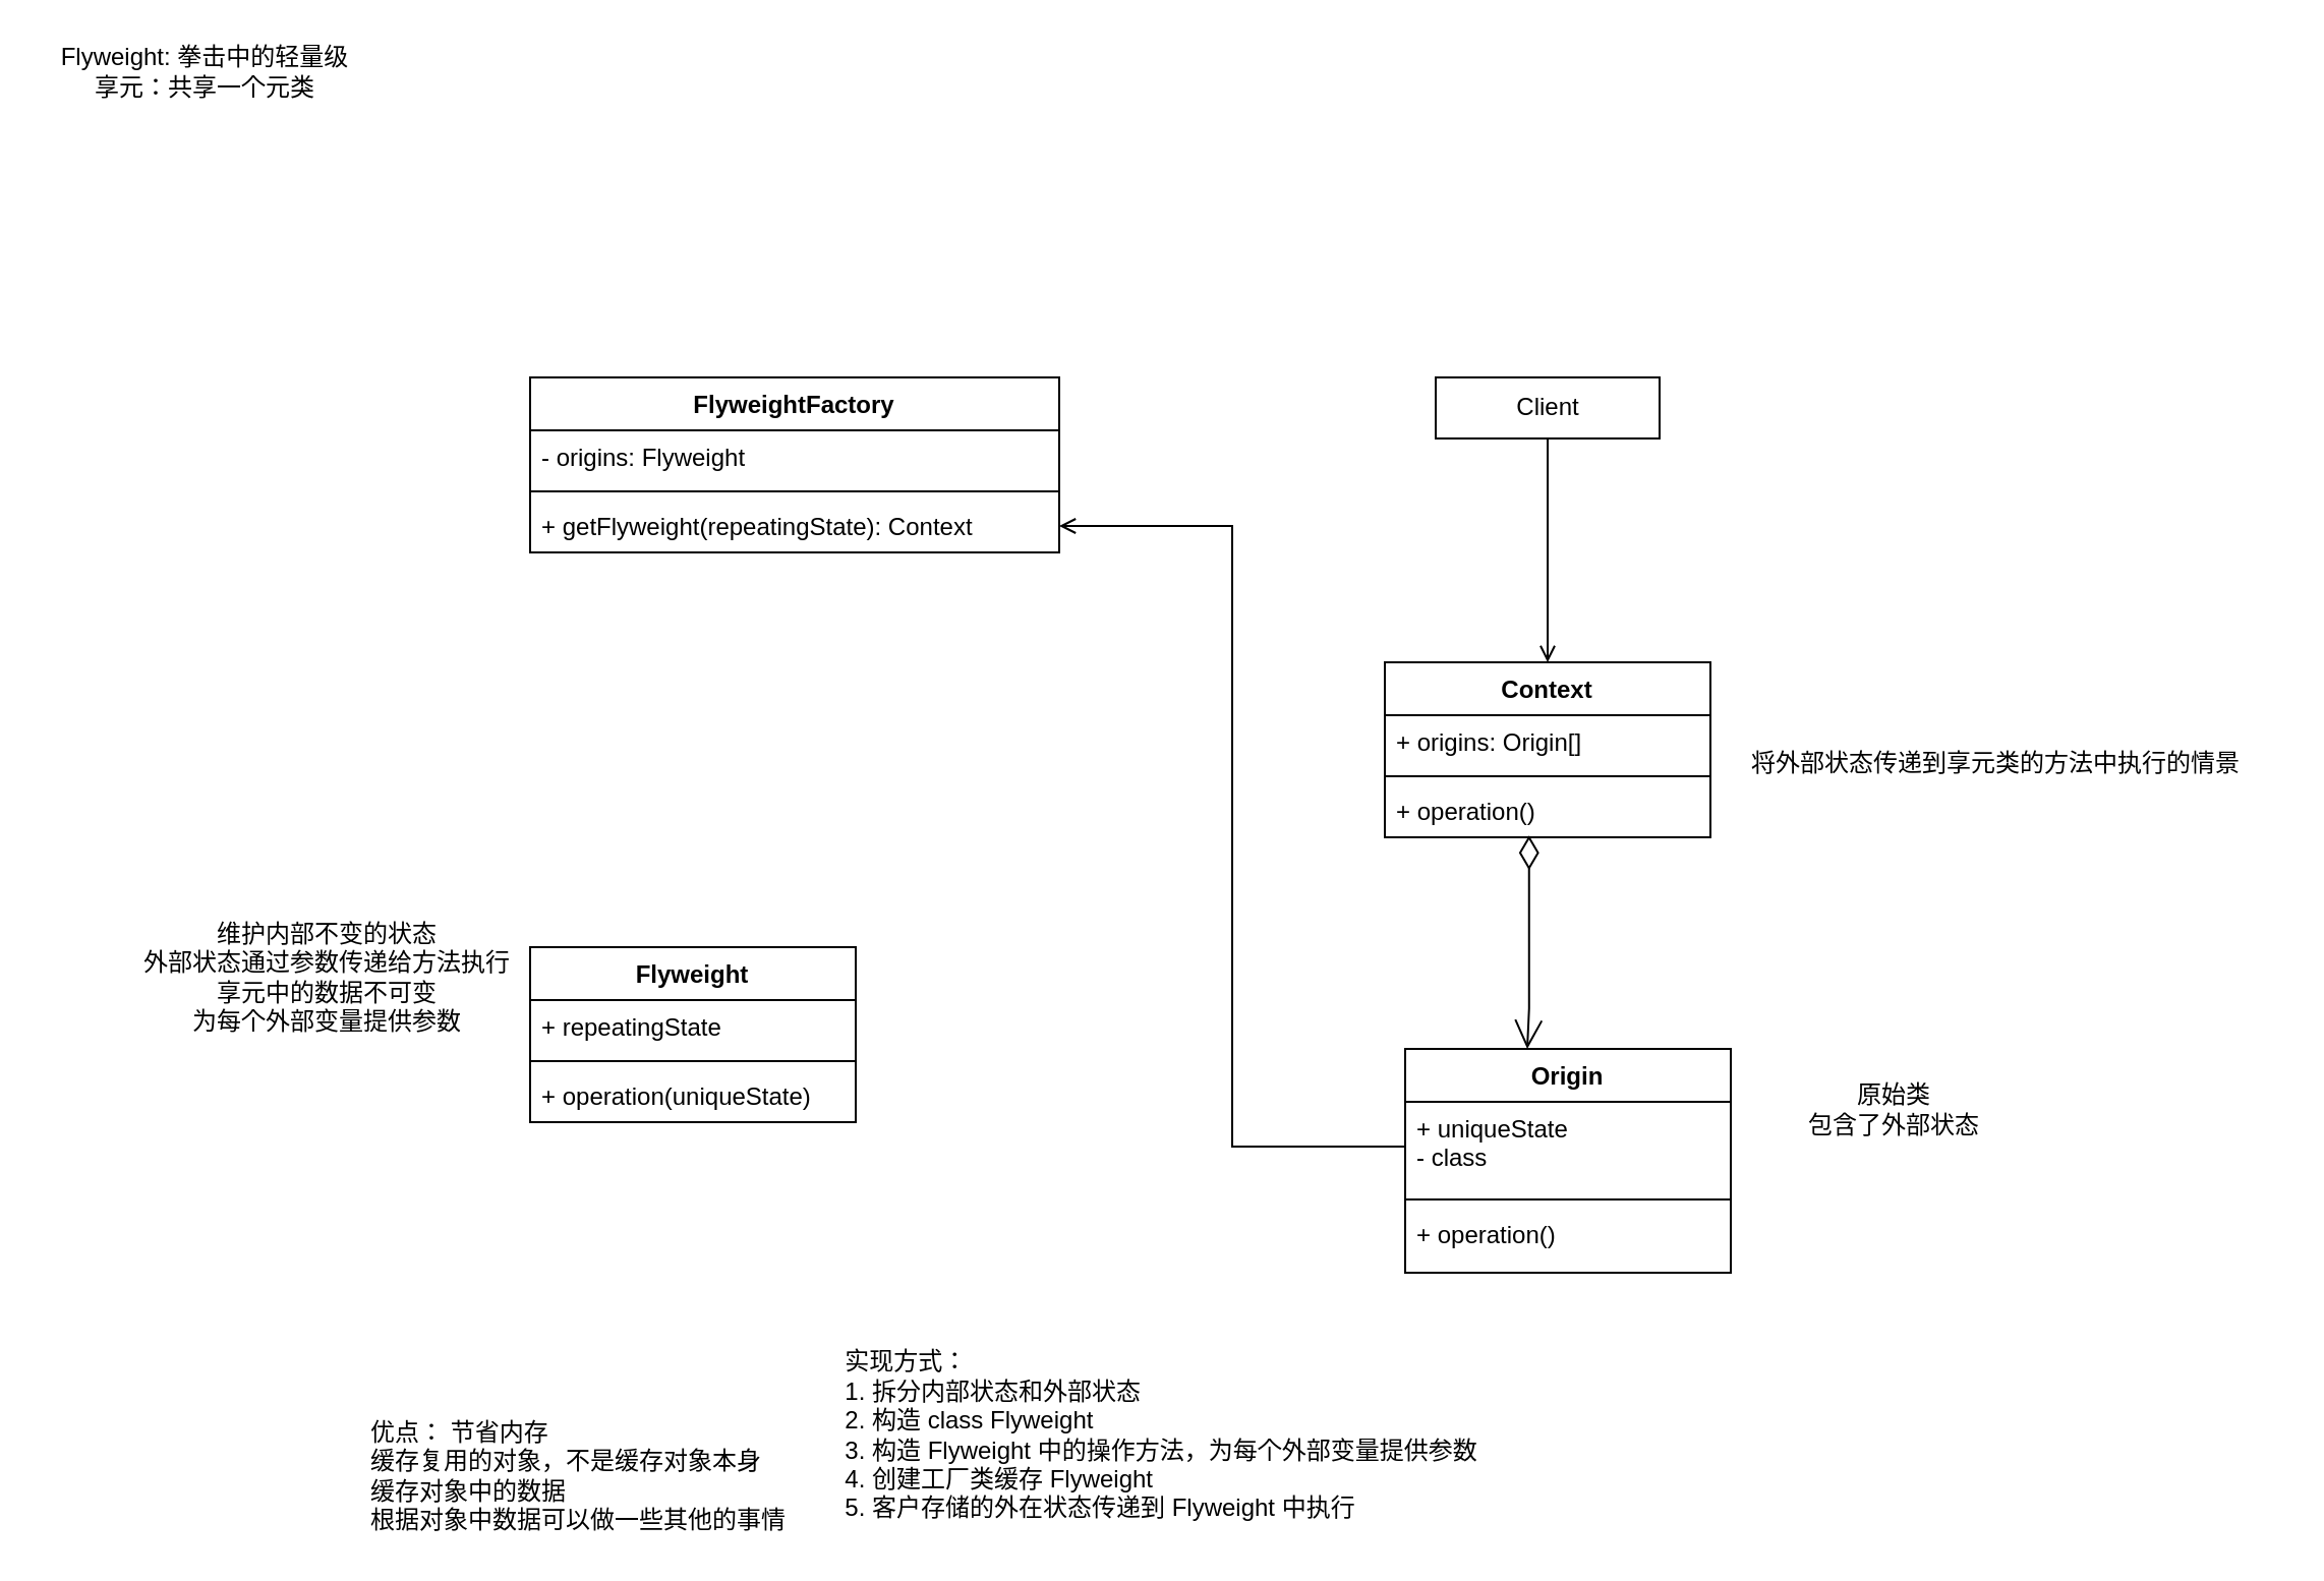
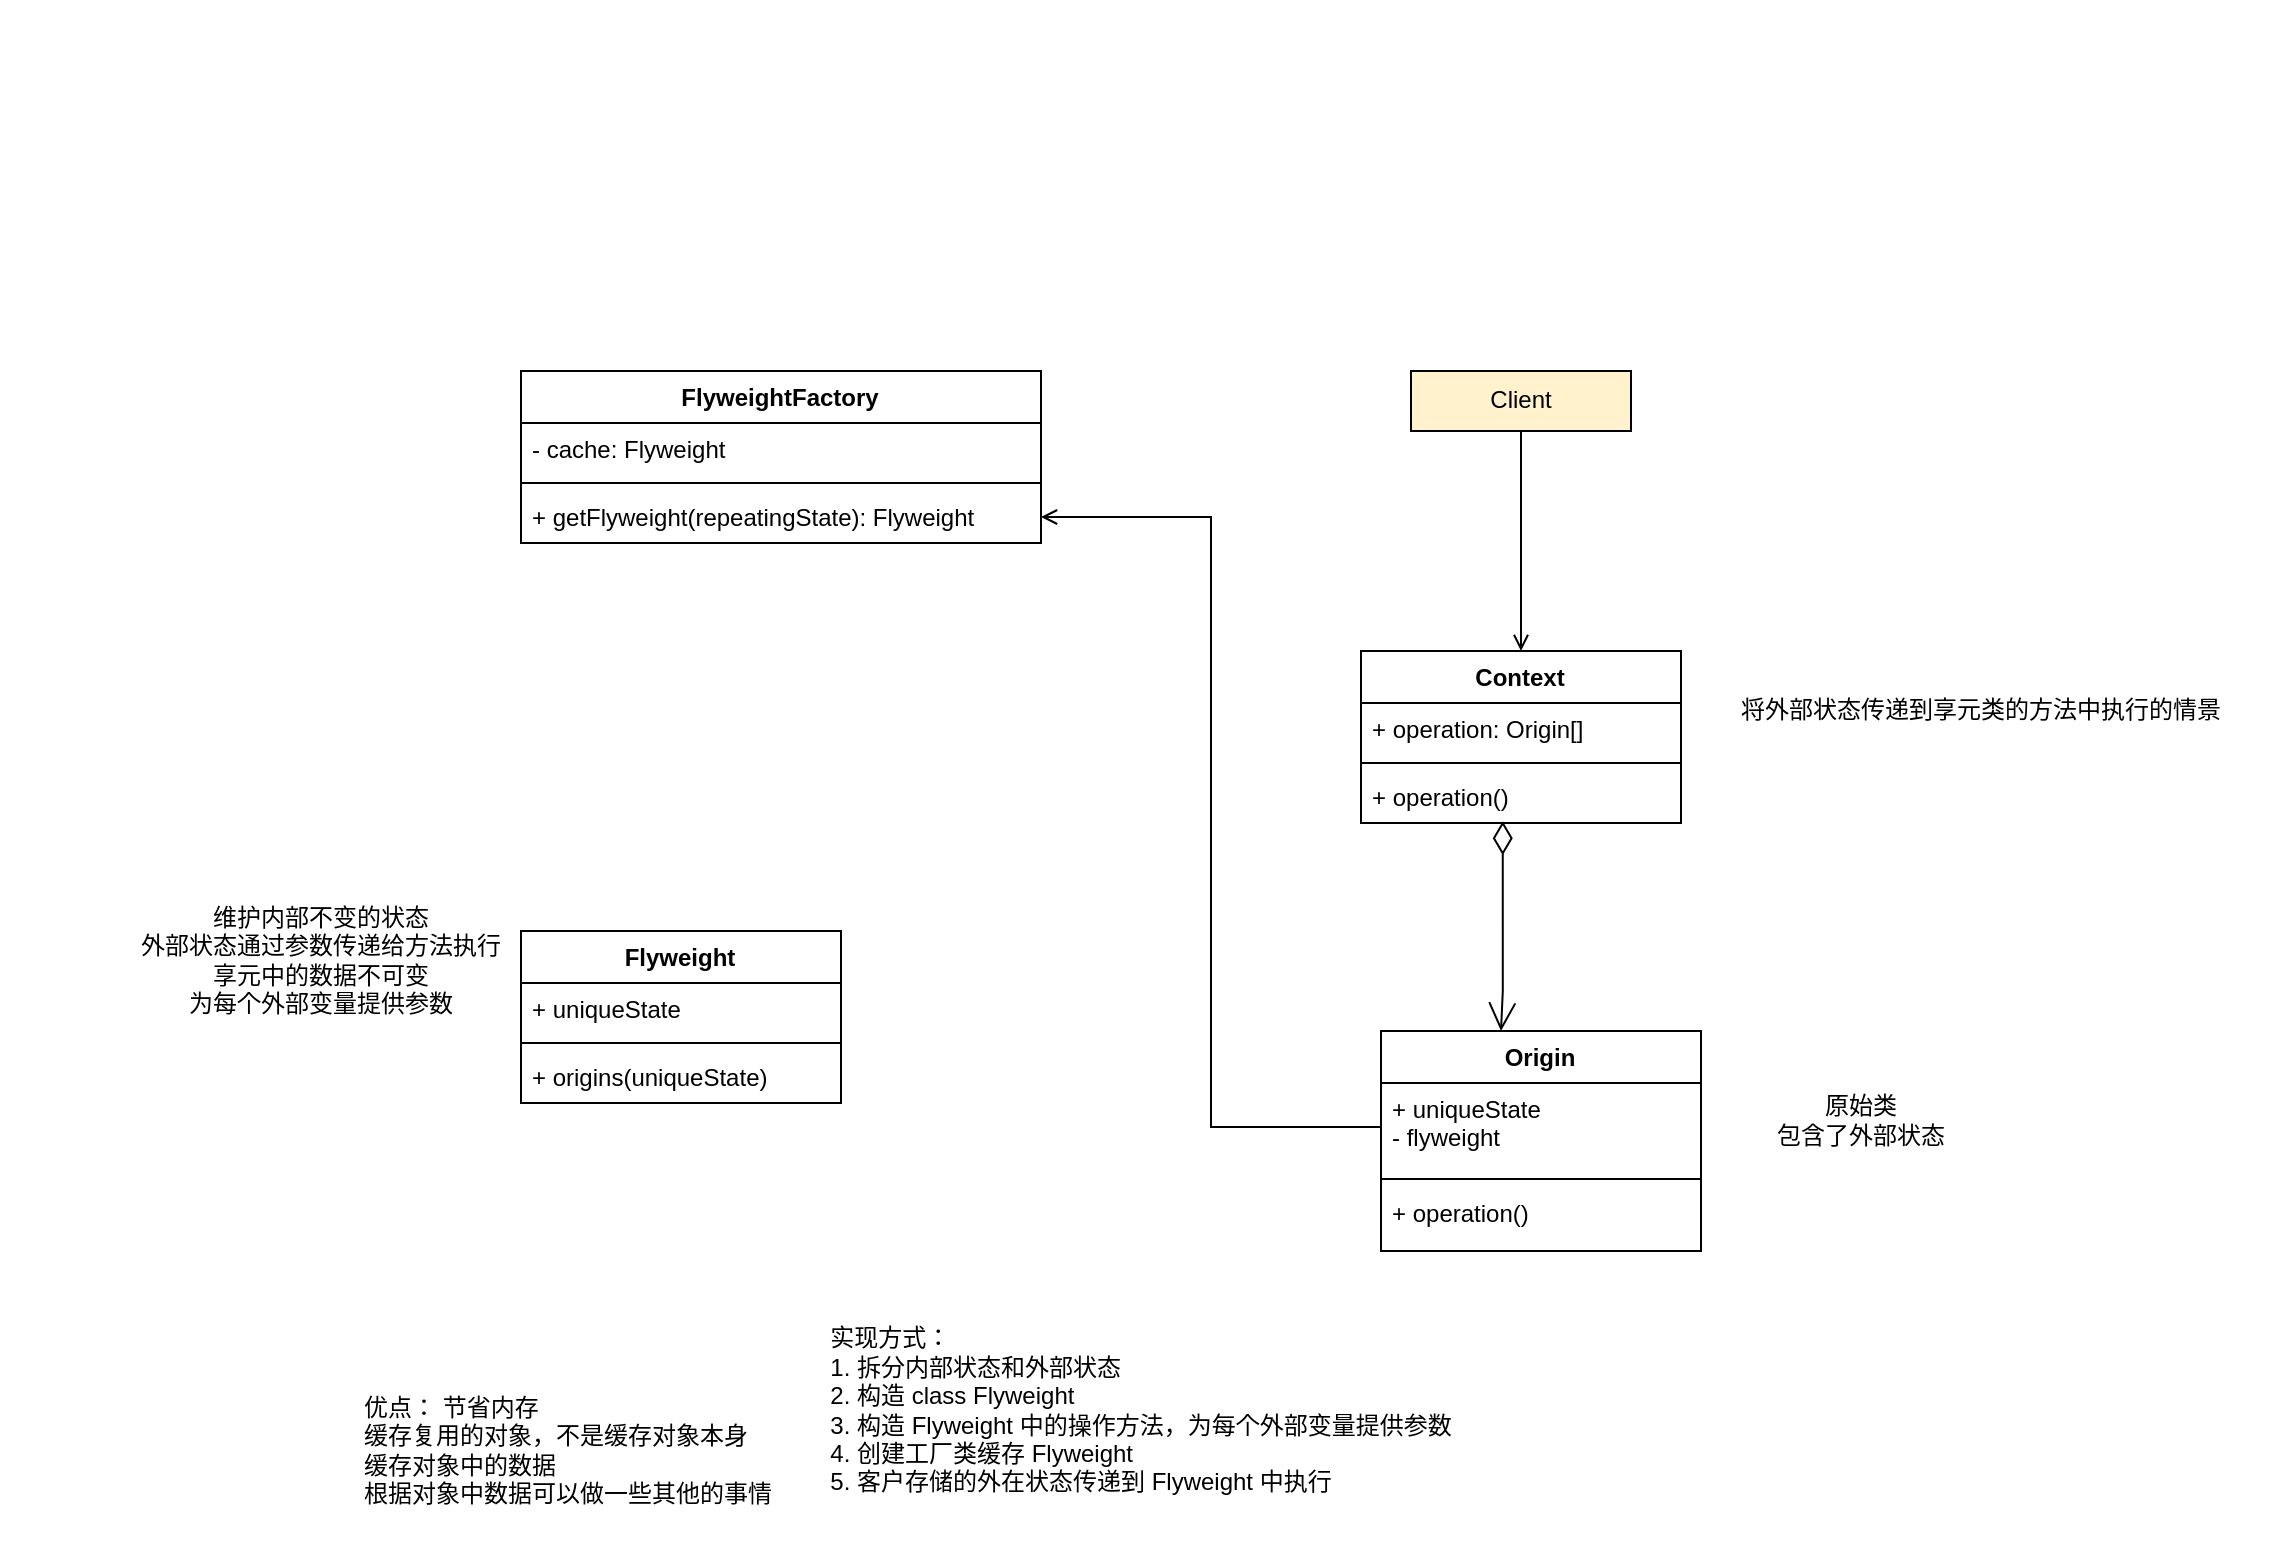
- <mxCell id="23" value="Flyweight: 拳击中的轻量级&lt;br&gt;享元：共享一个元类" style="text;html=1;align=center;verticalAlign=middle;resizable=0;points=[];autosize=1;strokeColor=none;fillColor=none;" vertex="1" parent="1"><mxGeometry x="20" y="20" width="160" height="30" as="geometry" /></mxCell>
- <mxCell id="12" value="Client" style="html=1;" vertex="1" parent="1"><mxGeometry x="705" y="185" width="110" height="30" as="geometry" /></mxCell>
+ <mxCell id="12" value="Client" style="html=1;fillColor=#fff2cc;" vertex="1" parent="1"><mxGeometry x="705" y="185" width="110" height="30" as="geometry" /></mxCell>
- <mxCell id="4" value="- origins: Flyweight" style="text;strokeColor=none;fillColor=none;align=left;verticalAlign=top;spacingLeft=4;spacingRight=4;overflow=hidden;rotatable=0;points=[[0,0.5],[1,0.5]];portConstraint=eastwest;" vertex="1" parent="3"><mxGeometry y="26" width="260" height="26" as="geometry" /></mxCell>
+ <mxCell id="4" value="- cache: Flyweight" style="text;strokeColor=none;fillColor=none;align=left;verticalAlign=top;spacingLeft=4;spacingRight=4;overflow=hidden;rotatable=0;points=[[0,0.5],[1,0.5]];portConstraint=eastwest;" vertex="1" parent="3"><mxGeometry y="26" width="260" height="26" as="geometry" /></mxCell>
- <mxCell id="6" value="+ getFlyweight(repeatingState): Context" style="text;strokeColor=none;fillColor=none;align=left;verticalAlign=top;spacingLeft=4;spacingRight=4;overflow=hidden;rotatable=0;points=[[0,0.5],[1,0.5]];portConstraint=eastwest;" vertex="1" parent="3"><mxGeometry y="60" width="260" height="26" as="geometry" /></mxCell>
+ <mxCell id="6" value="+ getFlyweight(repeatingState): Flyweight" style="text;strokeColor=none;fillColor=none;align=left;verticalAlign=top;spacingLeft=4;spacingRight=4;overflow=hidden;rotatable=0;points=[[0,0.5],[1,0.5]];portConstraint=eastwest;" vertex="1" parent="3"><mxGeometry y="60" width="260" height="26" as="geometry" /></mxCell>
- <mxCell id="14" value="+ origins: Origin[]" style="text;strokeColor=none;fillColor=none;align=left;verticalAlign=top;spacingLeft=4;spacingRight=4;overflow=hidden;rotatable=0;points=[[0,0.5],[1,0.5]];portConstraint=eastwest;" vertex="1" parent="13"><mxGeometry y="26" width="160" height="26" as="geometry" /></mxCell>
+ <mxCell id="14" value="+ operation: Origin[]" style="text;strokeColor=none;fillColor=none;align=left;verticalAlign=top;spacingLeft=4;spacingRight=4;overflow=hidden;rotatable=0;points=[[0,0.5],[1,0.5]];portConstraint=eastwest;" vertex="1" parent="13"><mxGeometry y="26" width="160" height="26" as="geometry" /></mxCell>
- <mxCell id="26" value="将外部状态传递到享元类的方法中执行的情景" style="text;html=1;align=center;verticalAlign=middle;resizable=0;points=[];autosize=1;strokeColor=none;fillColor=none;" vertex="1" parent="1"><mxGeometry x="850" y="365" width="260" height="20" as="geometry" /></mxCell>
+ <mxCell id="26" value="将外部状态传递到享元类的方法中执行的情景" style="text;html=1;align=center;verticalAlign=middle;resizable=0;points=[];autosize=1;strokeColor=none;fillColor=none;" vertex="1" parent="1"><mxGeometry x="860" y="345" width="260" height="20" as="geometry" /></mxCell>
- <mxCell id="8" value="+ repeatingState" style="text;strokeColor=none;fillColor=none;align=left;verticalAlign=top;spacingLeft=4;spacingRight=4;overflow=hidden;rotatable=0;points=[[0,0.5],[1,0.5]];portConstraint=eastwest;" vertex="1" parent="7"><mxGeometry y="26" width="160" height="26" as="geometry" /></mxCell>
+ <mxCell id="8" value="+ uniqueState" style="text;strokeColor=none;fillColor=none;align=left;verticalAlign=top;spacingLeft=4;spacingRight=4;overflow=hidden;rotatable=0;points=[[0,0.5],[1,0.5]];portConstraint=eastwest;" vertex="1" parent="7"><mxGeometry y="26" width="160" height="26" as="geometry" /></mxCell>
- <mxCell id="10" value="+ operation(uniqueState)" style="text;strokeColor=none;fillColor=none;align=left;verticalAlign=top;spacingLeft=4;spacingRight=4;overflow=hidden;rotatable=0;points=[[0,0.5],[1,0.5]];portConstraint=eastwest;" vertex="1" parent="7"><mxGeometry y="60" width="160" height="26" as="geometry" /></mxCell>
+ <mxCell id="10" value="+ origins(uniqueState)" style="text;strokeColor=none;fillColor=none;align=left;verticalAlign=top;spacingLeft=4;spacingRight=4;overflow=hidden;rotatable=0;points=[[0,0.5],[1,0.5]];portConstraint=eastwest;" vertex="1" parent="7"><mxGeometry y="60" width="160" height="26" as="geometry" /></mxCell>
- <mxCell id="25" value="原始类&lt;br&gt;包含了外部状态" style="text;html=1;align=center;verticalAlign=middle;resizable=0;points=[];autosize=1;strokeColor=none;fillColor=none;" vertex="1" parent="1"><mxGeometry x="880" y="530" width="100" height="30" as="geometry" /></mxCell>
+ <mxCell id="25" value="原始类&lt;br&gt;包含了外部状态" style="text;html=1;align=center;verticalAlign=middle;resizable=0;points=[];autosize=1;strokeColor=none;fillColor=none;" vertex="1" parent="1"><mxGeometry x="880" y="545" width="100" height="30" as="geometry" /></mxCell>
- <mxCell id="18" value="+ uniqueState&#10;- class&#10;" style="text;strokeColor=none;fillColor=none;align=left;verticalAlign=top;spacingLeft=4;spacingRight=4;overflow=hidden;rotatable=0;points=[[0,0.5],[1,0.5]];portConstraint=eastwest;" vertex="1" parent="17"><mxGeometry y="26" width="160" height="44" as="geometry" /></mxCell>
+ <mxCell id="18" value="+ uniqueState&#10;- flyweight&#10;" style="text;strokeColor=none;fillColor=none;align=left;verticalAlign=top;spacingLeft=4;spacingRight=4;overflow=hidden;rotatable=0;points=[[0,0.5],[1,0.5]];portConstraint=eastwest;" vertex="1" parent="17"><mxGeometry y="26" width="160" height="44" as="geometry" /></mxCell>
